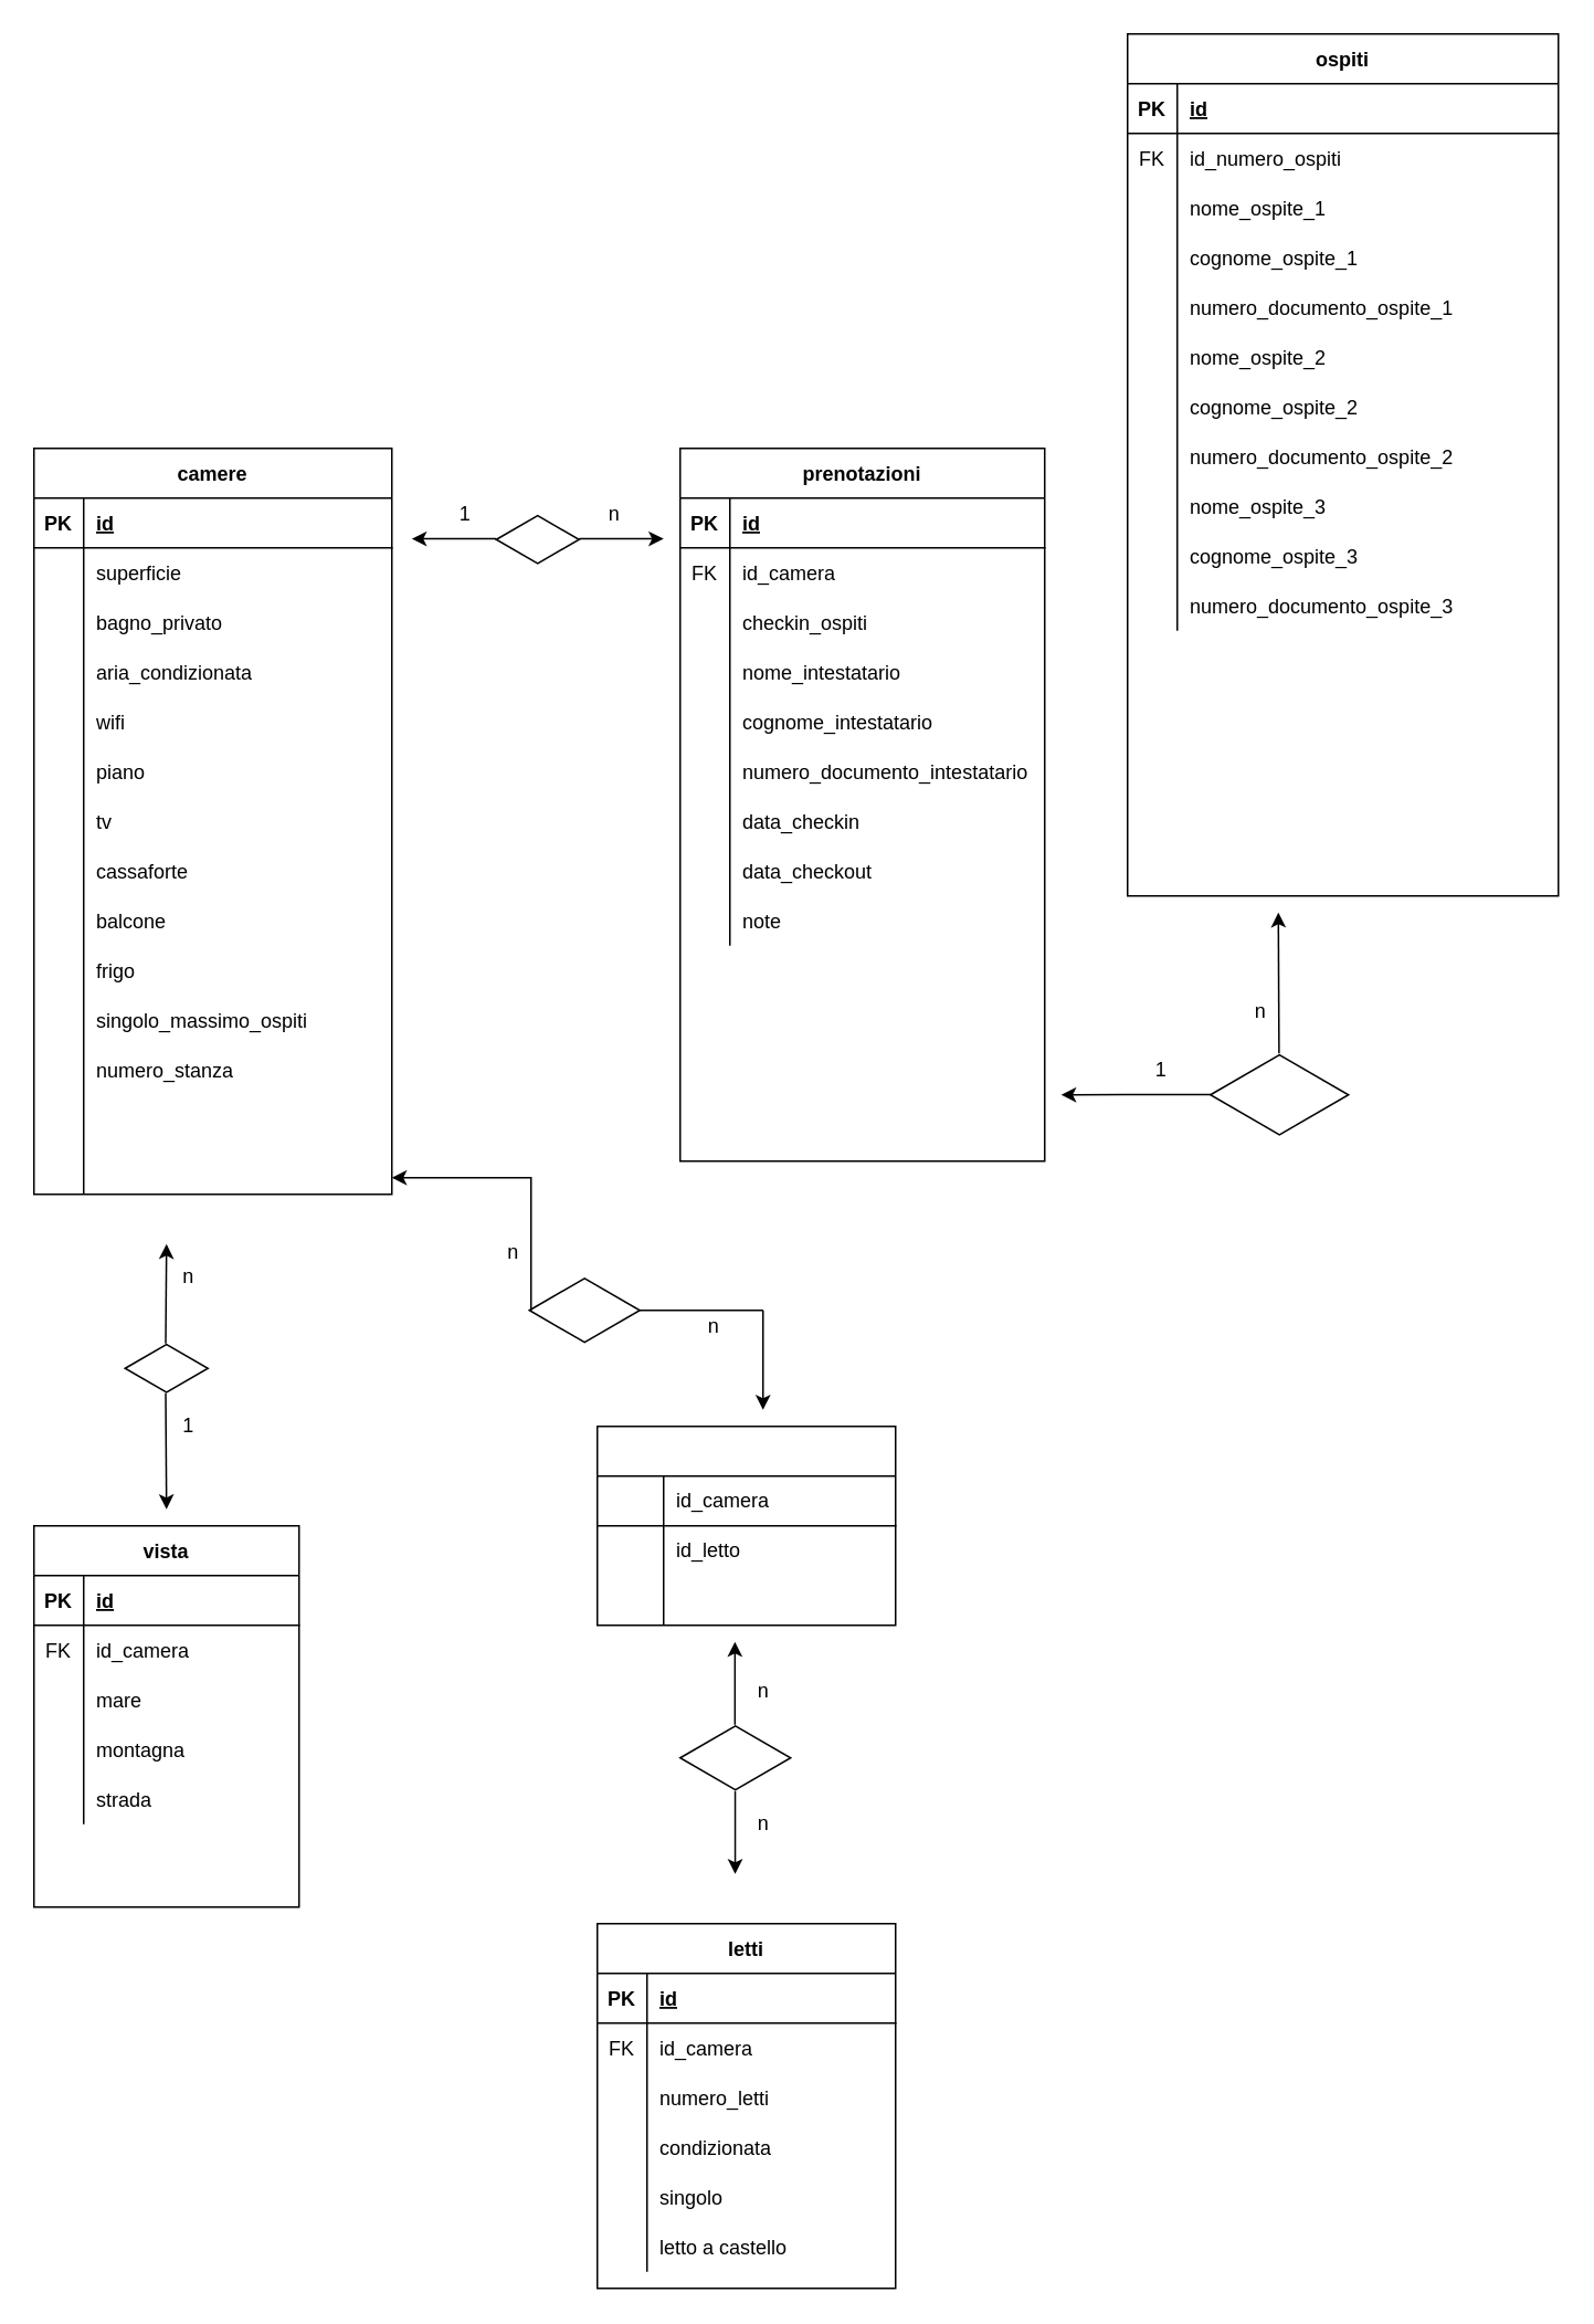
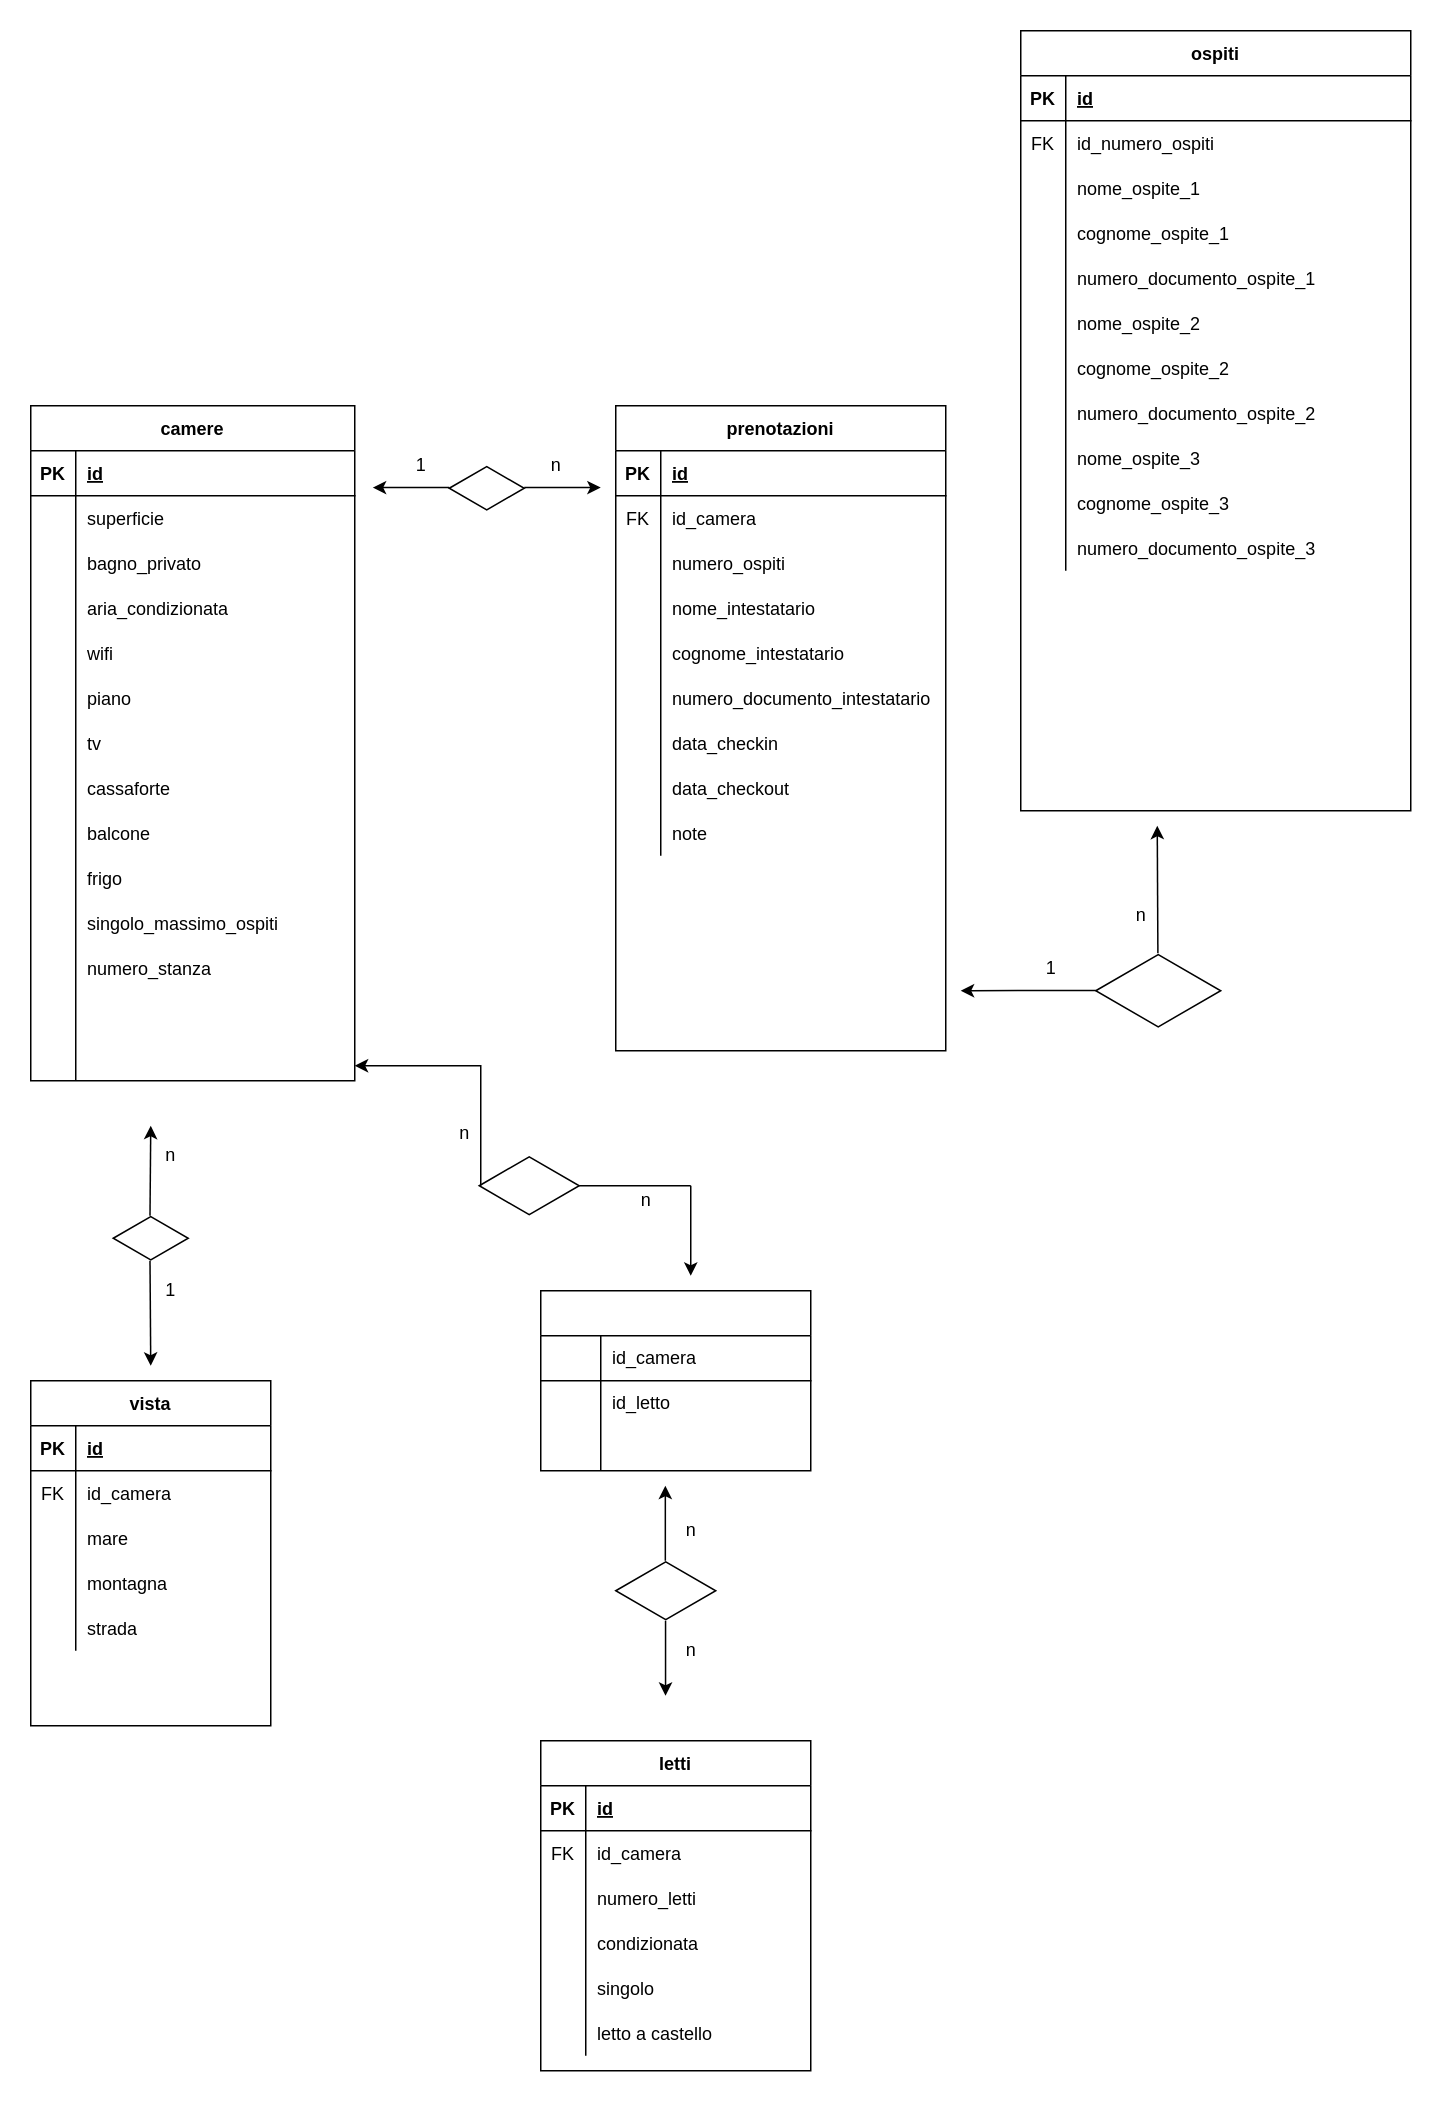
- <mxCell id="54" value="checkin_ospiti" style="shape=partialRectangle;connectable=0;fillColor=none;top=0;left=0;bottom=0;right=0;align=left;spacingLeft=6;overflow=hidden;" vertex="1" parent="52"><mxGeometry x="30" width="190" height="30" as="geometry" /></mxCell>
+ <mxCell id="54" value="numero_ospiti" style="shape=partialRectangle;connectable=0;fillColor=none;top=0;left=0;bottom=0;right=0;align=left;spacingLeft=6;overflow=hidden;" vertex="1" parent="52"><mxGeometry x="30" width="190" height="30" as="geometry" /></mxCell>
